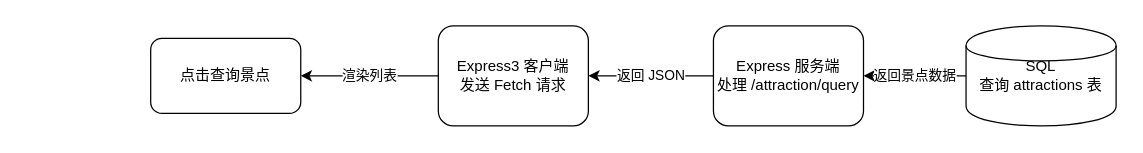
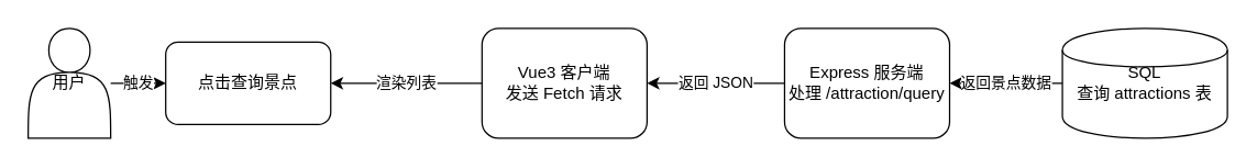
+ <mxCell id="2" value="用户" style="shape=actor;whiteSpace=wrap;html=1;" parent="1" vertex="1"><mxGeometry x="20" y="20" width="60" height="80" as="geometry" /></mxCell>
+ <mxCell id="10" value="触发" style="edgeStyle=orthogonalEdgeStyle;rounded=0;html=1;jettySize=auto;" parent="1" source="2" target="3" edge="1"><mxGeometry relative="1" as="geometry" /></mxCell>
- <mxCell id="4" value="Express3 客户端&lt;br&gt;发送 Fetch 请求" style="shape=rectangle;rounded=1;whiteSpace=wrap;html=1;" parent="1" vertex="1"><mxGeometry x="350" y="20" width="120" height="80" as="geometry" /></mxCell>
+ <mxCell id="4" value="Vue3 客户端&lt;br&gt;发送 Fetch 请求" style="shape=rectangle;rounded=1;whiteSpace=wrap;html=1;" parent="1" vertex="1"><mxGeometry x="350" y="20" width="120" height="80" as="geometry" /></mxCell>
